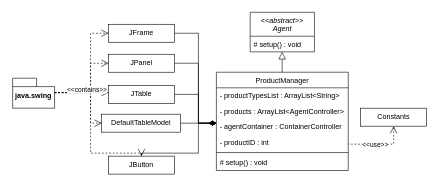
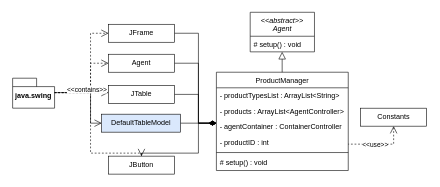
- <mxCell id="13" value="JPanel" style="rounded=0;whiteSpace=wrap;html=1;" parent="1" vertex="1"><mxGeometry x="180" y="90" width="110" height="30" as="geometry" /></mxCell>
+ <mxCell id="13" value="Agent" style="rounded=0;whiteSpace=wrap;html=1;" parent="1" vertex="1"><mxGeometry x="180" y="90" width="110" height="30" as="geometry" /></mxCell>
- <mxCell id="29" style="edgeStyle=orthogonalEdgeStyle;rounded=0;orthogonalLoop=1;jettySize=auto;html=1;dashed=1;endArrow=open;endFill=0;endSize=10;" edge="1" parent="1" source="27" target="17"><mxGeometry relative="1" as="geometry"><mxPoint x="120" y="174" as="sourcePoint" /><mxPoint x="140" y="154" as="targetPoint" /><Array as="points"><mxPoint x="150" y="154" /><mxPoint x="150" y="205" /></Array></mxGeometry></mxCell>
+ <mxCell id="29" style="edgeStyle=orthogonalEdgeStyle;rounded=0;orthogonalLoop=1;jettySize=auto;html=1;dashed=0;endArrow=open;endFill=0;endSize=10;" edge="1" parent="1" source="27" target="17"><mxGeometry relative="1" as="geometry"><mxPoint x="120" y="174" as="sourcePoint" /><mxPoint x="140" y="154" as="targetPoint" /><Array as="points"><mxPoint x="150" y="154" /><mxPoint x="150" y="205" /></Array></mxGeometry></mxCell>
- <mxCell id="17" value="DefaultTableModel" style="rounded=0;whiteSpace=wrap;html=1;" parent="1" vertex="1"><mxGeometry x="168.62" y="190" width="131.38" height="30" as="geometry" /></mxCell>
+ <mxCell id="17" value="DefaultTableModel" style="rounded=0;whiteSpace=wrap;html=1;fillColor=#dae8fc;" parent="1" vertex="1"><mxGeometry x="168.62" y="190" width="131.38" height="30" as="geometry" /></mxCell>
